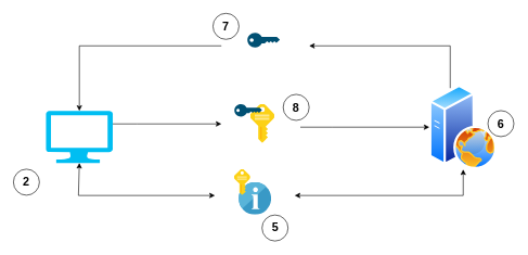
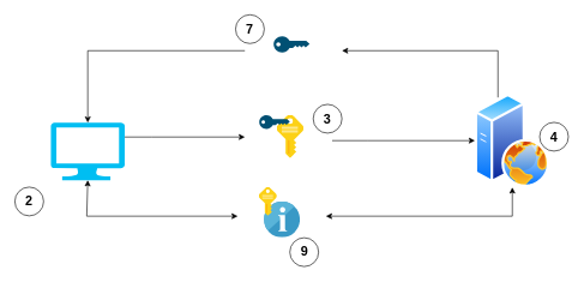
- <mxCell id="20" value="&lt;span style=&quot;font-size: 18px;&quot;&gt;&lt;b&gt;8&lt;/b&gt;&lt;/span&gt;" style="ellipse;whiteSpace=wrap;html=1;aspect=fixed;fontSize=16;fillColor=none;" vertex="1" parent="1"><mxGeometry x="435" y="144.57" width="40" height="40" as="geometry" /></mxCell>
+ <mxCell id="20" value="&lt;span style=&quot;font-size: 18px;&quot;&gt;&lt;b&gt;3&lt;/b&gt;&lt;/span&gt;" style="ellipse;whiteSpace=wrap;html=1;aspect=fixed;fontSize=16;fillColor=none;" vertex="1" parent="1"><mxGeometry x="435" y="144.57" width="40" height="40" as="geometry" /></mxCell>
- <mxCell id="21" value="&lt;span style=&quot;font-size: 18px;&quot;&gt;&lt;b&gt;6&lt;/b&gt;&lt;/span&gt;" style="ellipse;whiteSpace=wrap;html=1;aspect=fixed;fontSize=16;fillColor=none;" vertex="1" parent="1"><mxGeometry x="750" y="169.57" width="40" height="40" as="geometry" /></mxCell>
+ <mxCell id="21" value="&lt;span style=&quot;font-size: 18px;&quot;&gt;&lt;b&gt;4&lt;/b&gt;&lt;/span&gt;" style="ellipse;whiteSpace=wrap;html=1;aspect=fixed;fontSize=16;fillColor=none;" vertex="1" parent="1"><mxGeometry x="750" y="169.57" width="40" height="40" as="geometry" /></mxCell>
- <mxCell id="22" value="&lt;span style=&quot;font-size: 18px;&quot;&gt;&lt;b&gt;5&lt;/b&gt;&lt;/span&gt;" style="ellipse;whiteSpace=wrap;html=1;aspect=fixed;fontSize=16;fillColor=none;" vertex="1" parent="1"><mxGeometry x="402.5" y="330" width="40" height="40" as="geometry" /></mxCell>
+ <mxCell id="22" value="&lt;span style=&quot;font-size: 18px;&quot;&gt;&lt;b&gt;9&lt;/b&gt;&lt;/span&gt;" style="ellipse;whiteSpace=wrap;html=1;aspect=fixed;fontSize=16;fillColor=none;" vertex="1" parent="1"><mxGeometry x="402.5" y="330" width="40" height="40" as="geometry" /></mxCell>
